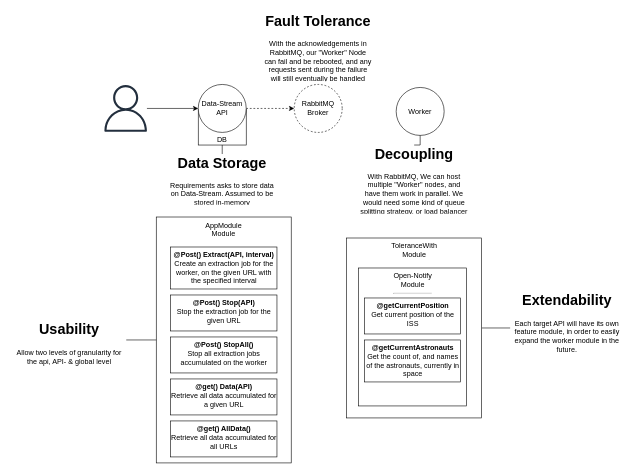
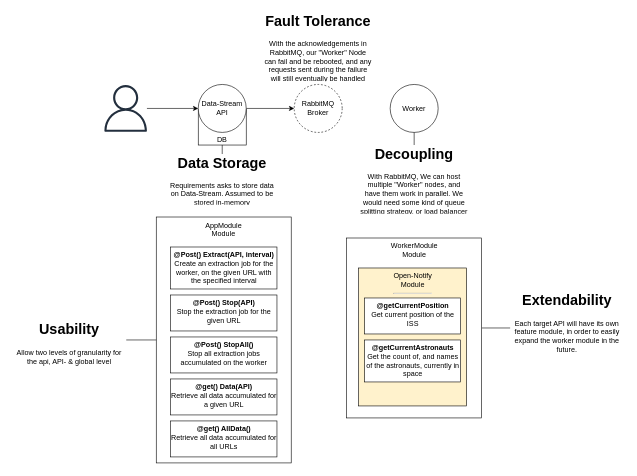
- <mxCell id="3" value="" style="edgeStyle=orthogonalEdgeStyle;rounded=0;orthogonalLoop=1;jettySize=auto;html=1;dashed=1;" edge="1" parent="1" source="4" target="7"><mxGeometry relative="1" as="geometry" /></mxCell>
+ <mxCell id="3" value="" style="edgeStyle=orthogonalEdgeStyle;rounded=0;orthogonalLoop=1;jettySize=auto;html=1;" edge="1" parent="1" source="4" target="7"><mxGeometry relative="1" as="geometry" /></mxCell>
- <mxCell id="8" value="Worker" style="ellipse;whiteSpace=wrap;html=1;aspect=fixed;" vertex="1" parent="1"><mxGeometry x="660" y="145" width="80" height="80" as="geometry" /></mxCell>
+ <mxCell id="8" value="Worker" style="ellipse;whiteSpace=wrap;html=1;aspect=fixed;" vertex="1" parent="1"><mxGeometry x="650" y="140" width="80" height="80" as="geometry" /></mxCell>
- <mxCell id="24" value="ToleranceWith&lt;br&gt;Module" style="rounded=0;whiteSpace=wrap;html=1;verticalAlign=top;" vertex="1" parent="23"><mxGeometry width="225" height="300" as="geometry" /></mxCell>
+ <mxCell id="24" value="WorkerModule&lt;br&gt;Module" style="rounded=0;whiteSpace=wrap;html=1;verticalAlign=top;" vertex="1" parent="23"><mxGeometry width="225" height="300" as="geometry" /></mxCell>
- <mxCell id="26" value="Open-Notify&lt;br&gt;Module&lt;hr&gt;" style="rounded=0;whiteSpace=wrap;html=1;verticalAlign=top;" vertex="1" parent="25"><mxGeometry width="180" height="230" as="geometry" /></mxCell>
+ <mxCell id="26" value="Open-Notify&lt;br&gt;Module&lt;hr&gt;" style="rounded=0;whiteSpace=wrap;html=1;verticalAlign=top;fillColor=#fff2cc;" vertex="1" parent="25"><mxGeometry width="180" height="230" as="geometry" /></mxCell>
